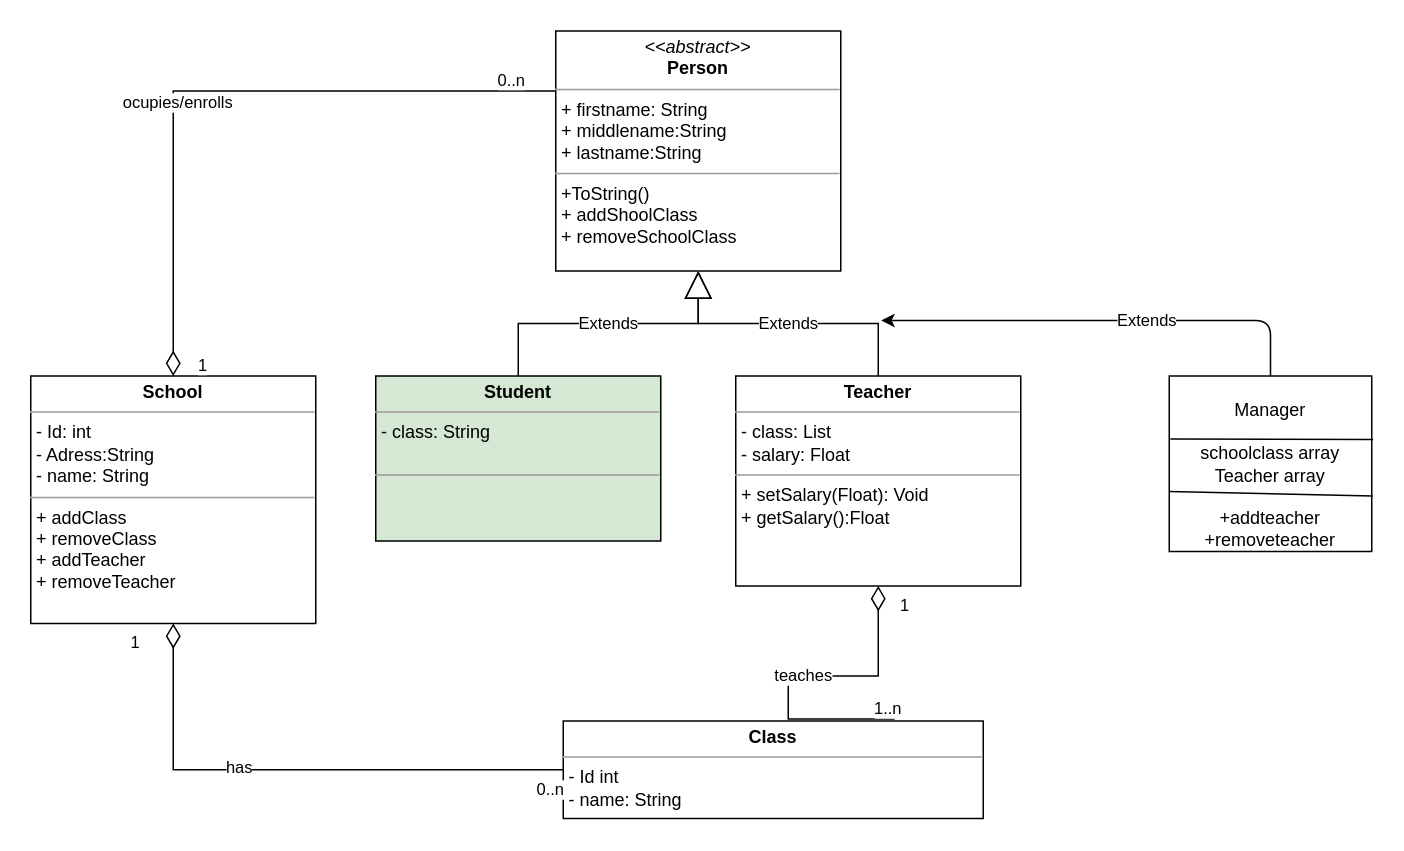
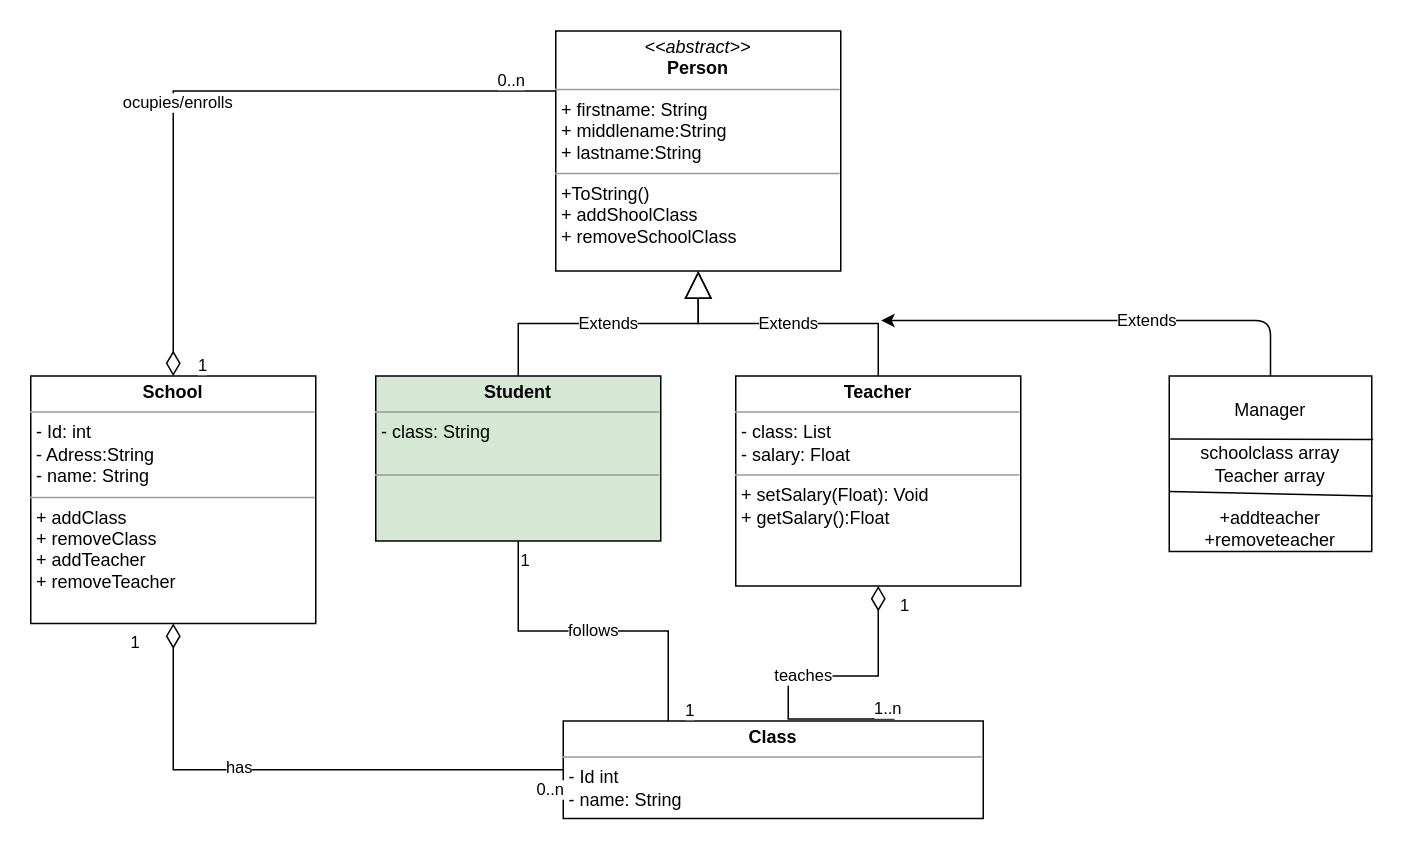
+ <mxCell id="17" value="follows" style="endArrow=0;html=1;endSize=12;startArrow=0;startSize=14;startFill=0;edgeStyle=orthogonalEdgeStyle;rounded=0;entryX=0.25;entryY=0;entryDx=0;entryDy=0;" parent="1" source="3" target="7" edge="1"><mxGeometry relative="1" as="geometry"><mxPoint x="120" y="570" as="sourcePoint" /><mxPoint x="280" y="570" as="targetPoint" /></mxGeometry></mxCell>
+ <mxCell id="18" value="1" style="edgeLabel;resizable=0;html=1;align=left;verticalAlign=top;" parent="17" connectable="0" vertex="1"><mxGeometry x="-1" relative="1" as="geometry" /></mxCell>
+ <mxCell id="19" value="1" style="edgeLabel;resizable=0;html=1;align=right;verticalAlign=top;" parent="17" connectable="0" vertex="1"><mxGeometry x="1" relative="1" as="geometry"><mxPoint x="18" y="-20" as="offset" /></mxGeometry></mxCell>
+ <mxCell id="20" value="&lt;br&gt;" style="edgeLabel;html=1;align=center;verticalAlign=middle;resizable=0;points=[];" parent="17" vertex="1" connectable="0"><mxGeometry x="-0.35" y="-2" relative="1" as="geometry"><mxPoint as="offset" /></mxGeometry></mxCell>
